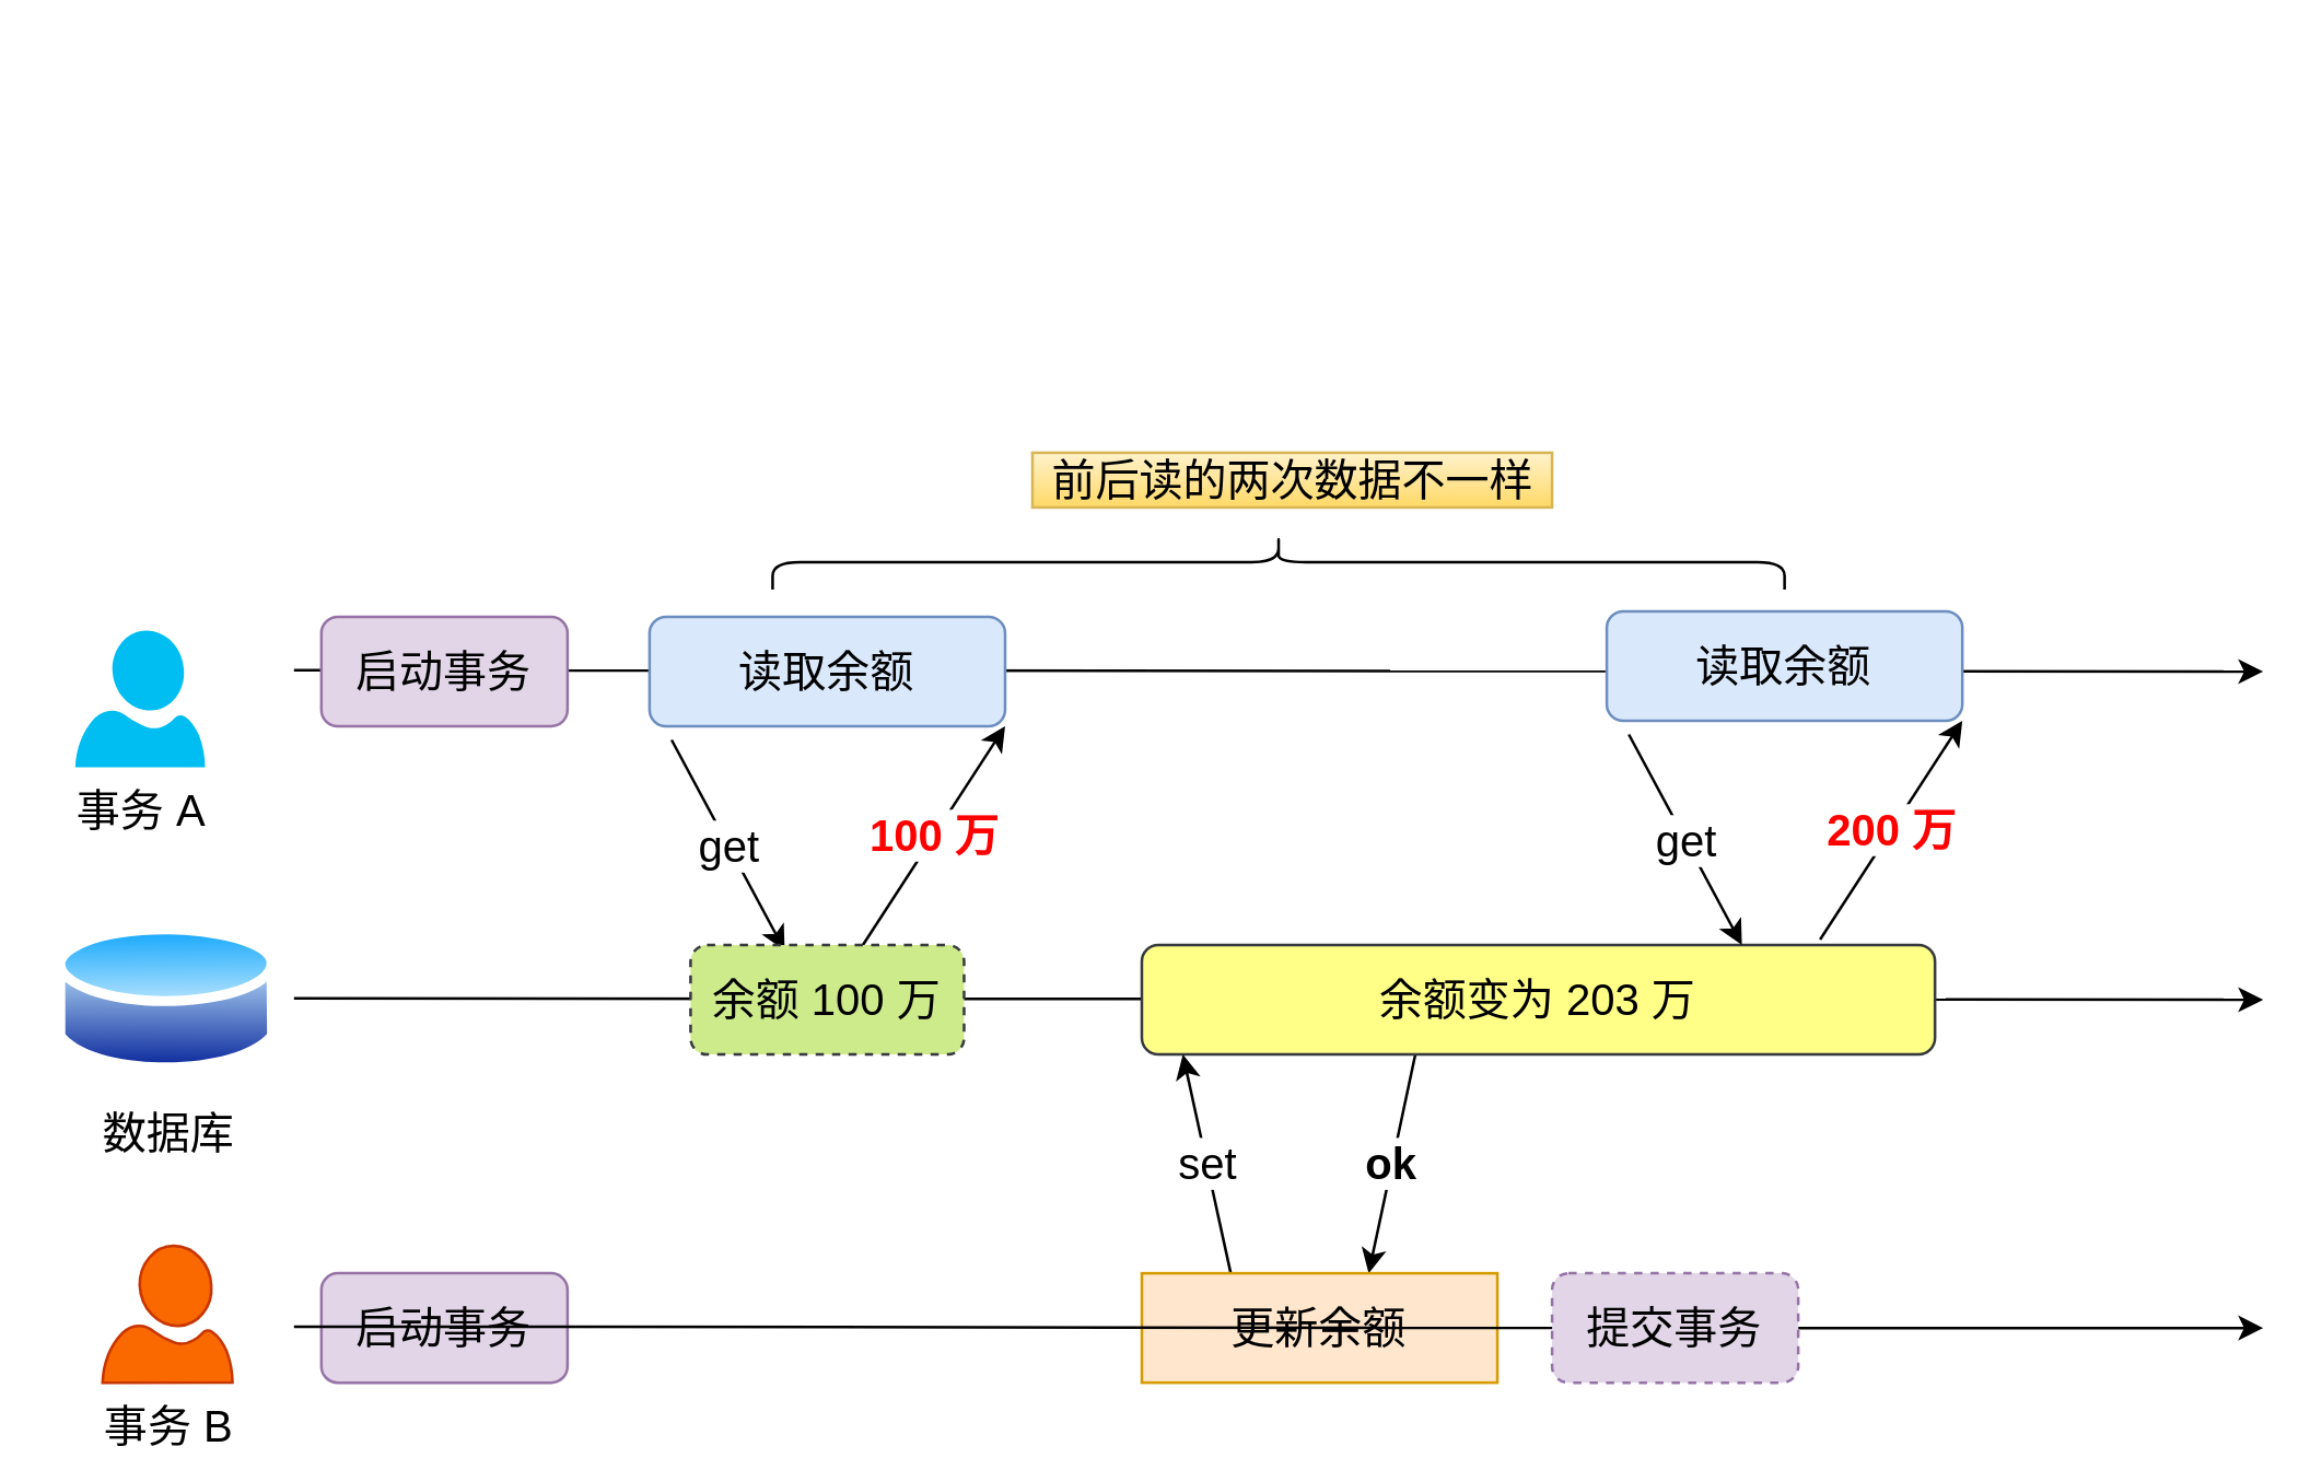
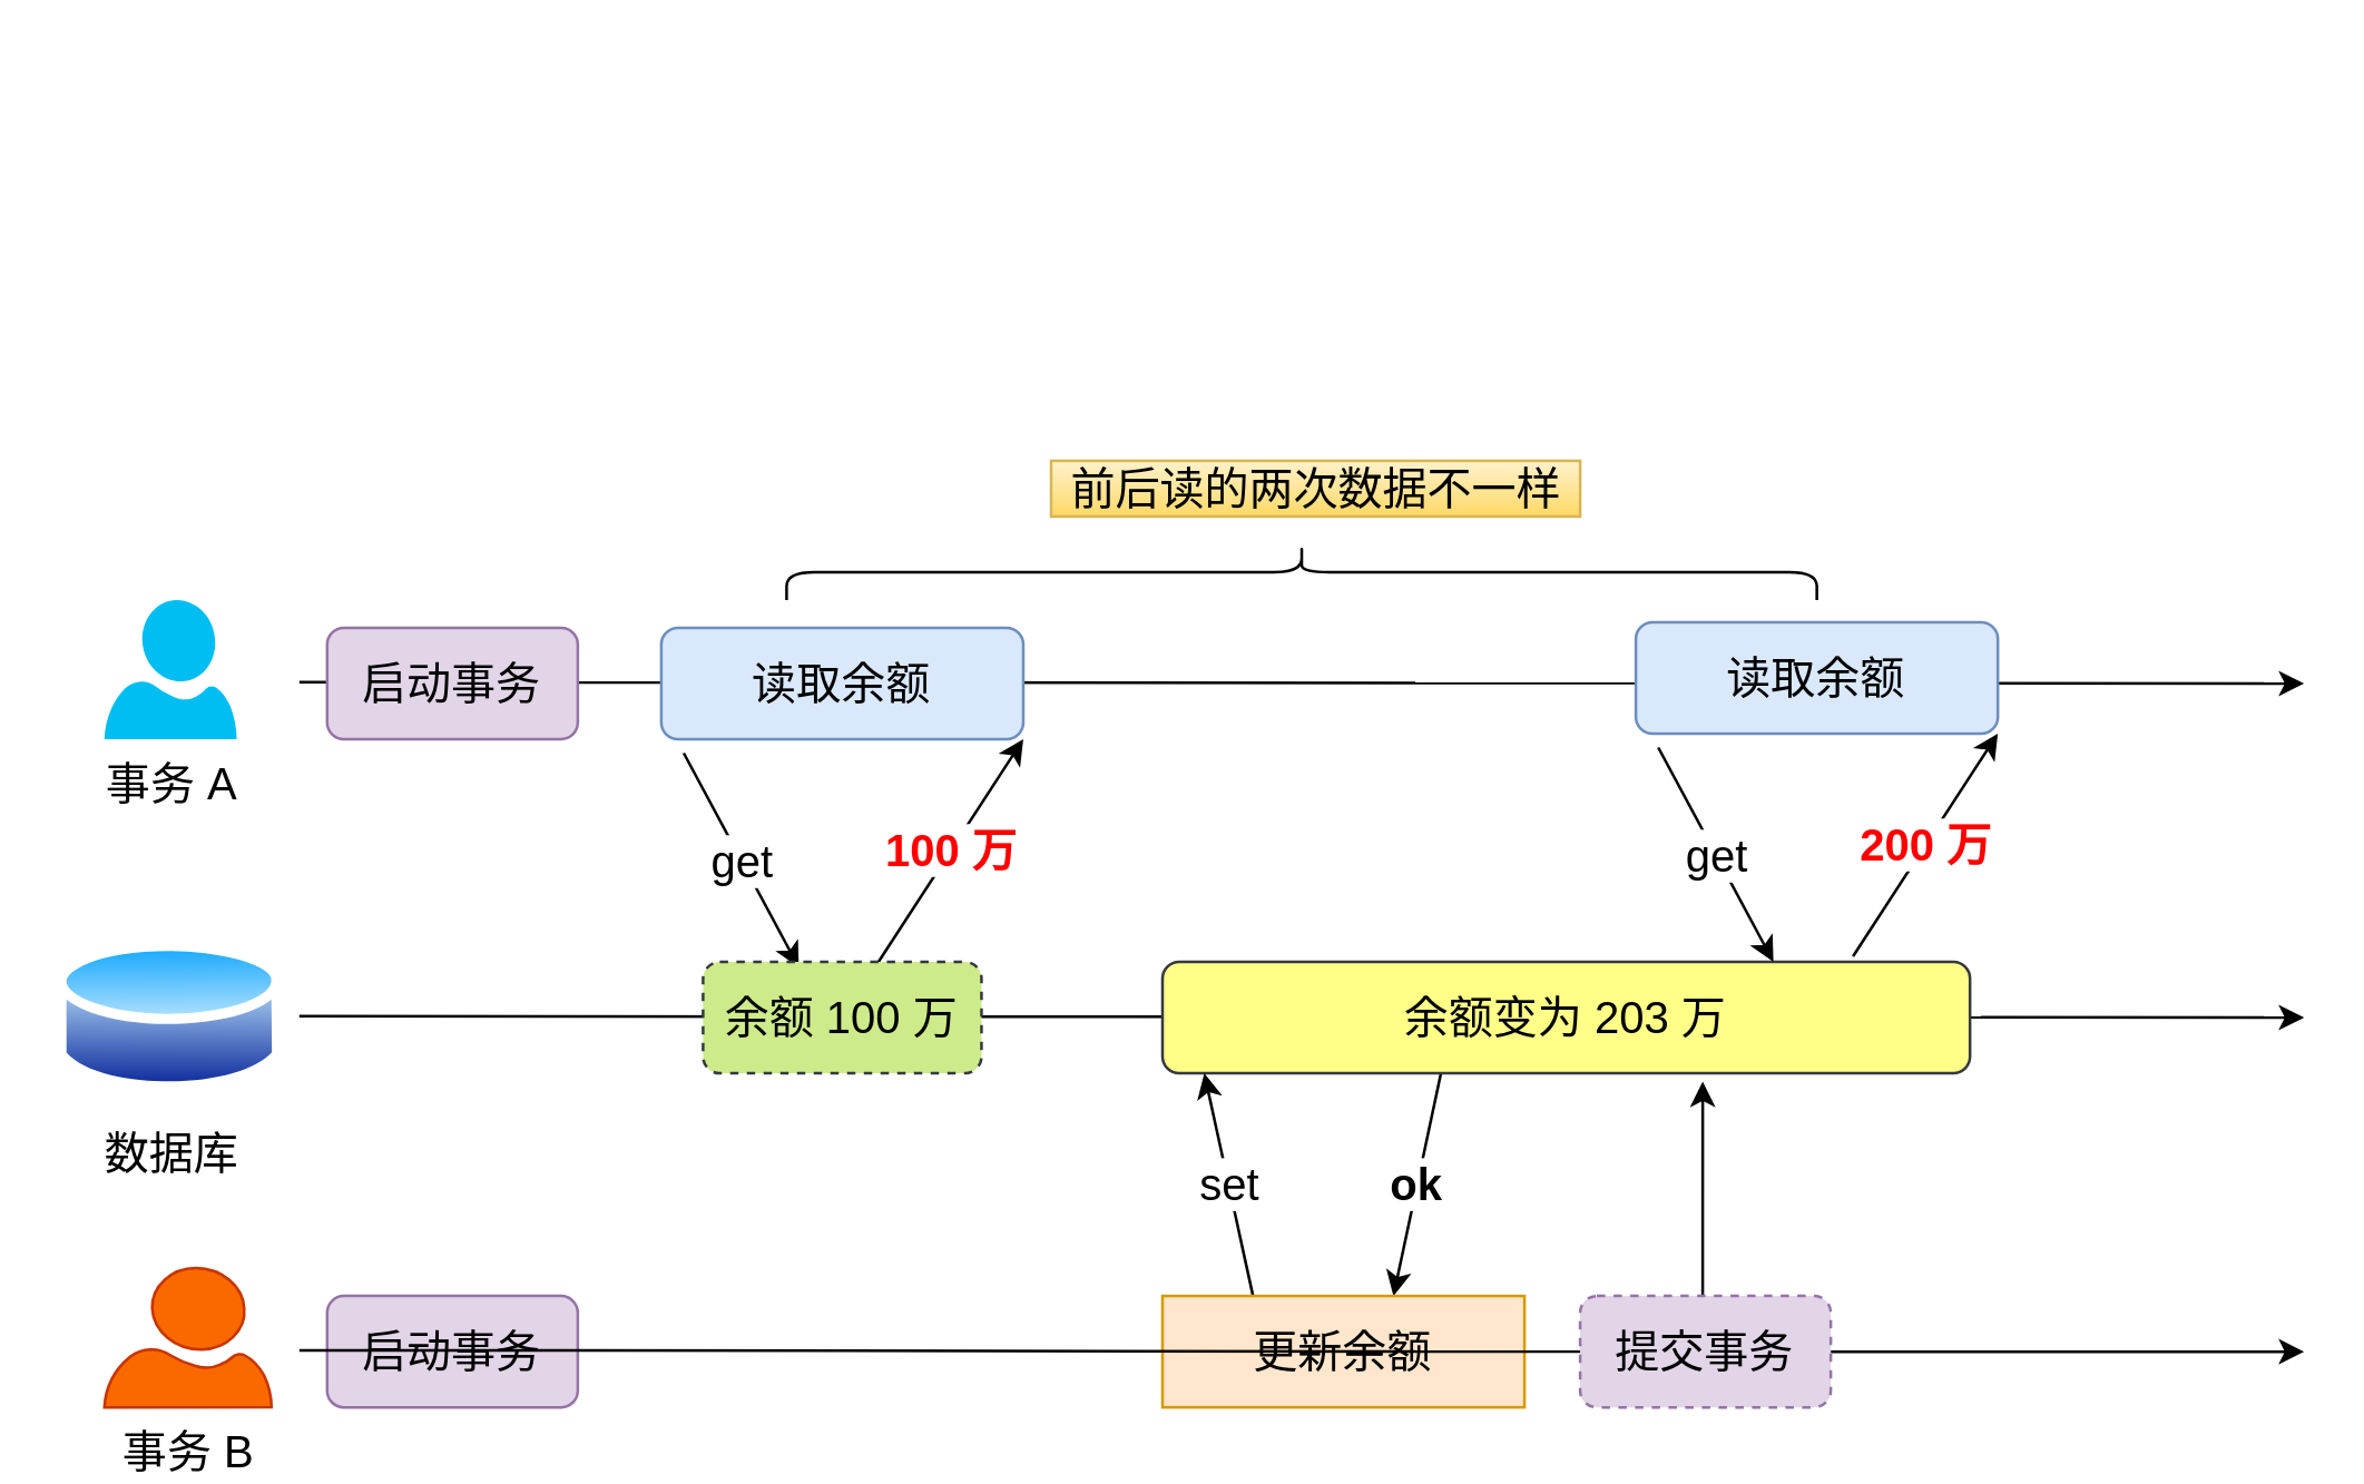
- <mxCell id="5" value="事务 A" style="verticalLabelPosition=bottom;html=1;verticalAlign=top;align=center;strokeColor=none;fillColor=#00BEF2;shape=mxgraph.azure.user;fontSize=16;" parent="1" vertex="1"><mxGeometry x="27" y="230" width="47.5" height="50" as="geometry" /></mxCell>
+ <mxCell id="5" value="事务 A" style="verticalLabelPosition=bottom;html=1;verticalAlign=top;align=center;strokeColor=none;fillColor=#00BEF2;shape=mxgraph.azure.user;fontSize=16;" parent="1" vertex="1"><mxGeometry x="37" y="215" width="47.5" height="50" as="geometry" /></mxCell>
+ <mxCell id="23" style="edgeStyle=orthogonalEdgeStyle;rounded=0;orthogonalLoop=1;jettySize=auto;html=1;entryX=0.669;entryY=1.075;entryDx=0;entryDy=0;entryPerimeter=0;" edge="1" parent="1" source="24" target="14"><mxGeometry relative="1" as="geometry"><Array as="points"><mxPoint x="611" y="435" /><mxPoint x="611" y="435" /></Array></mxGeometry></mxCell>
- <mxCell id="7" value="事务 B" style="verticalLabelPosition=bottom;html=1;verticalAlign=top;align=center;strokeColor=#C73500;fillColor=#fa6800;shape=mxgraph.azure.user;fontColor=#000000;fontSize=16;" parent="1" vertex="1"><mxGeometry x="37" y="455" width="47.5" height="50" as="geometry" /></mxCell>
+ <mxCell id="7" value="事务 B" style="verticalLabelPosition=bottom;html=1;verticalAlign=top;align=center;strokeColor=#C73500;fillColor=#fa6800;shape=mxgraph.azure.user;fontColor=#000000;fontSize=16;" parent="1" vertex="1"><mxGeometry x="37" y="455" width="60" height="50" as="geometry" /></mxCell>
